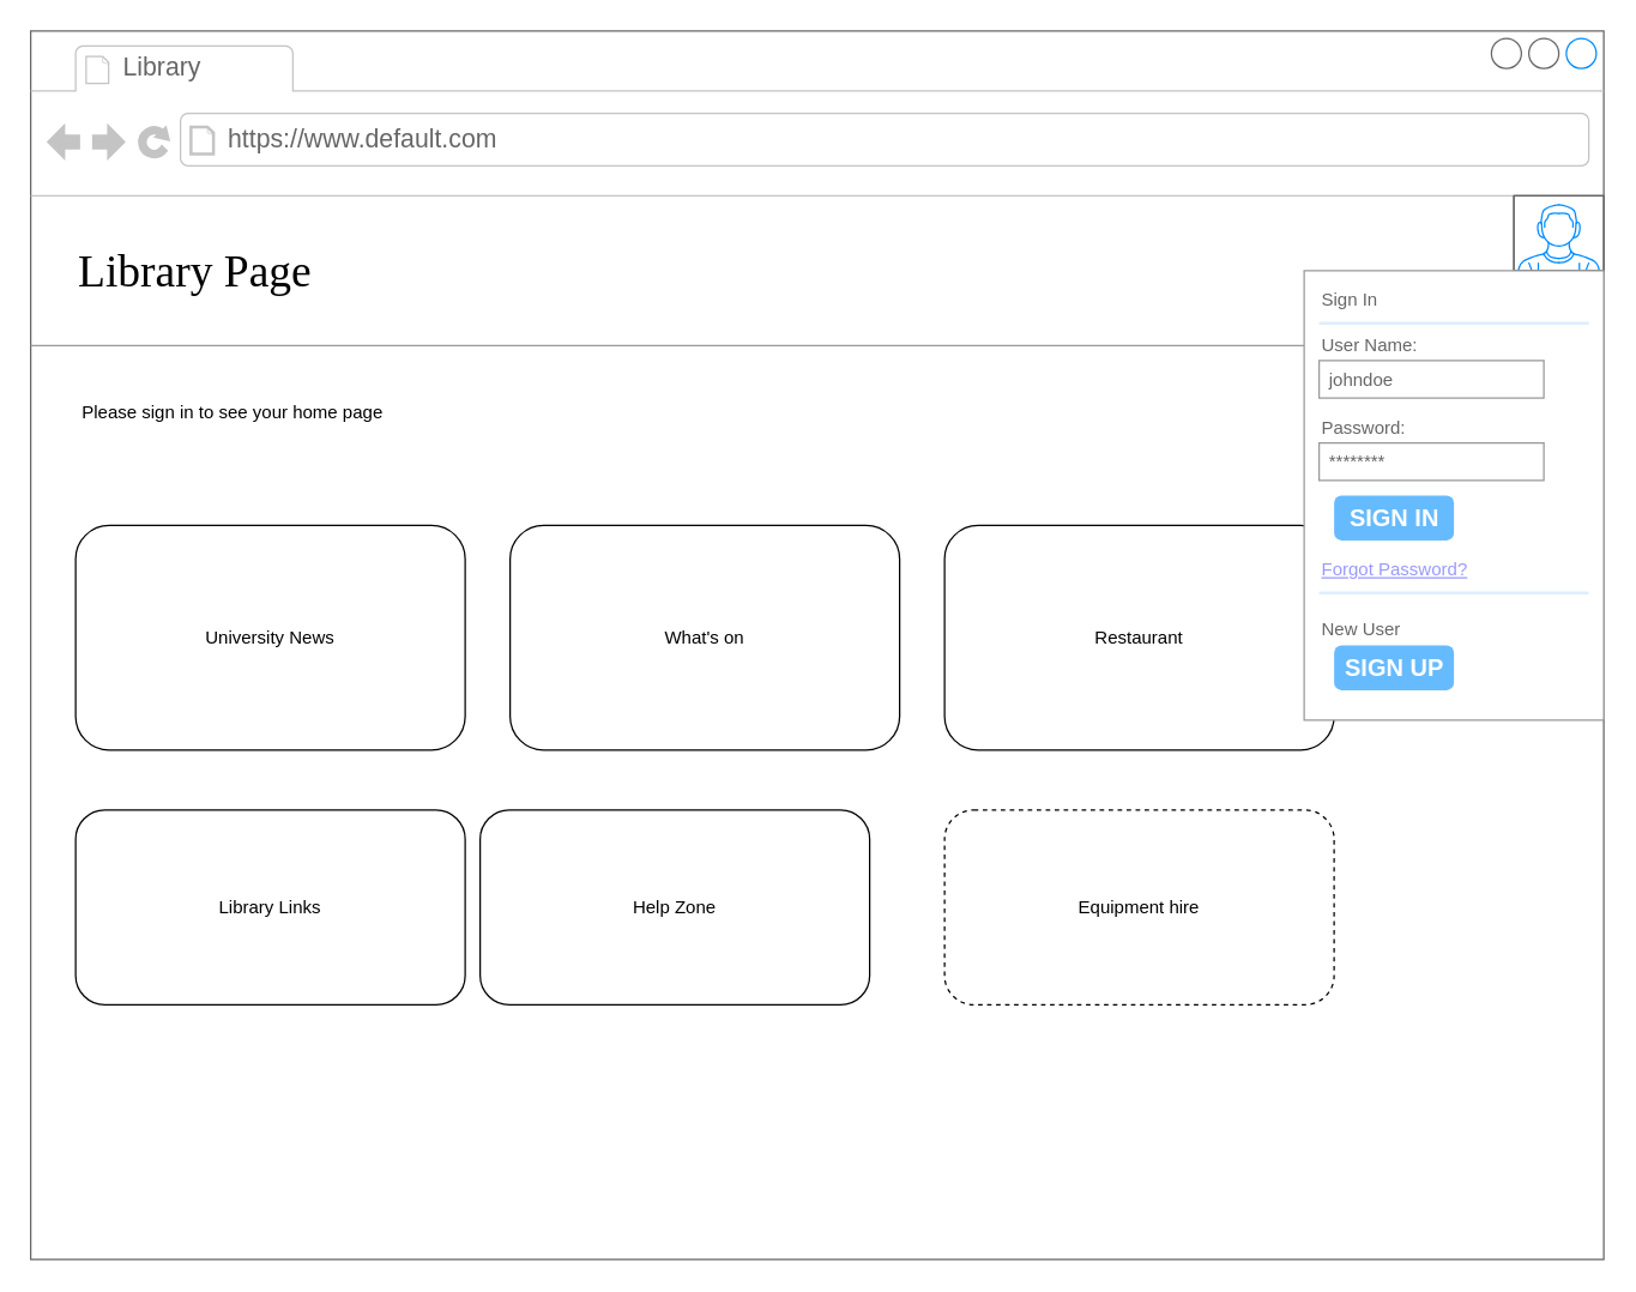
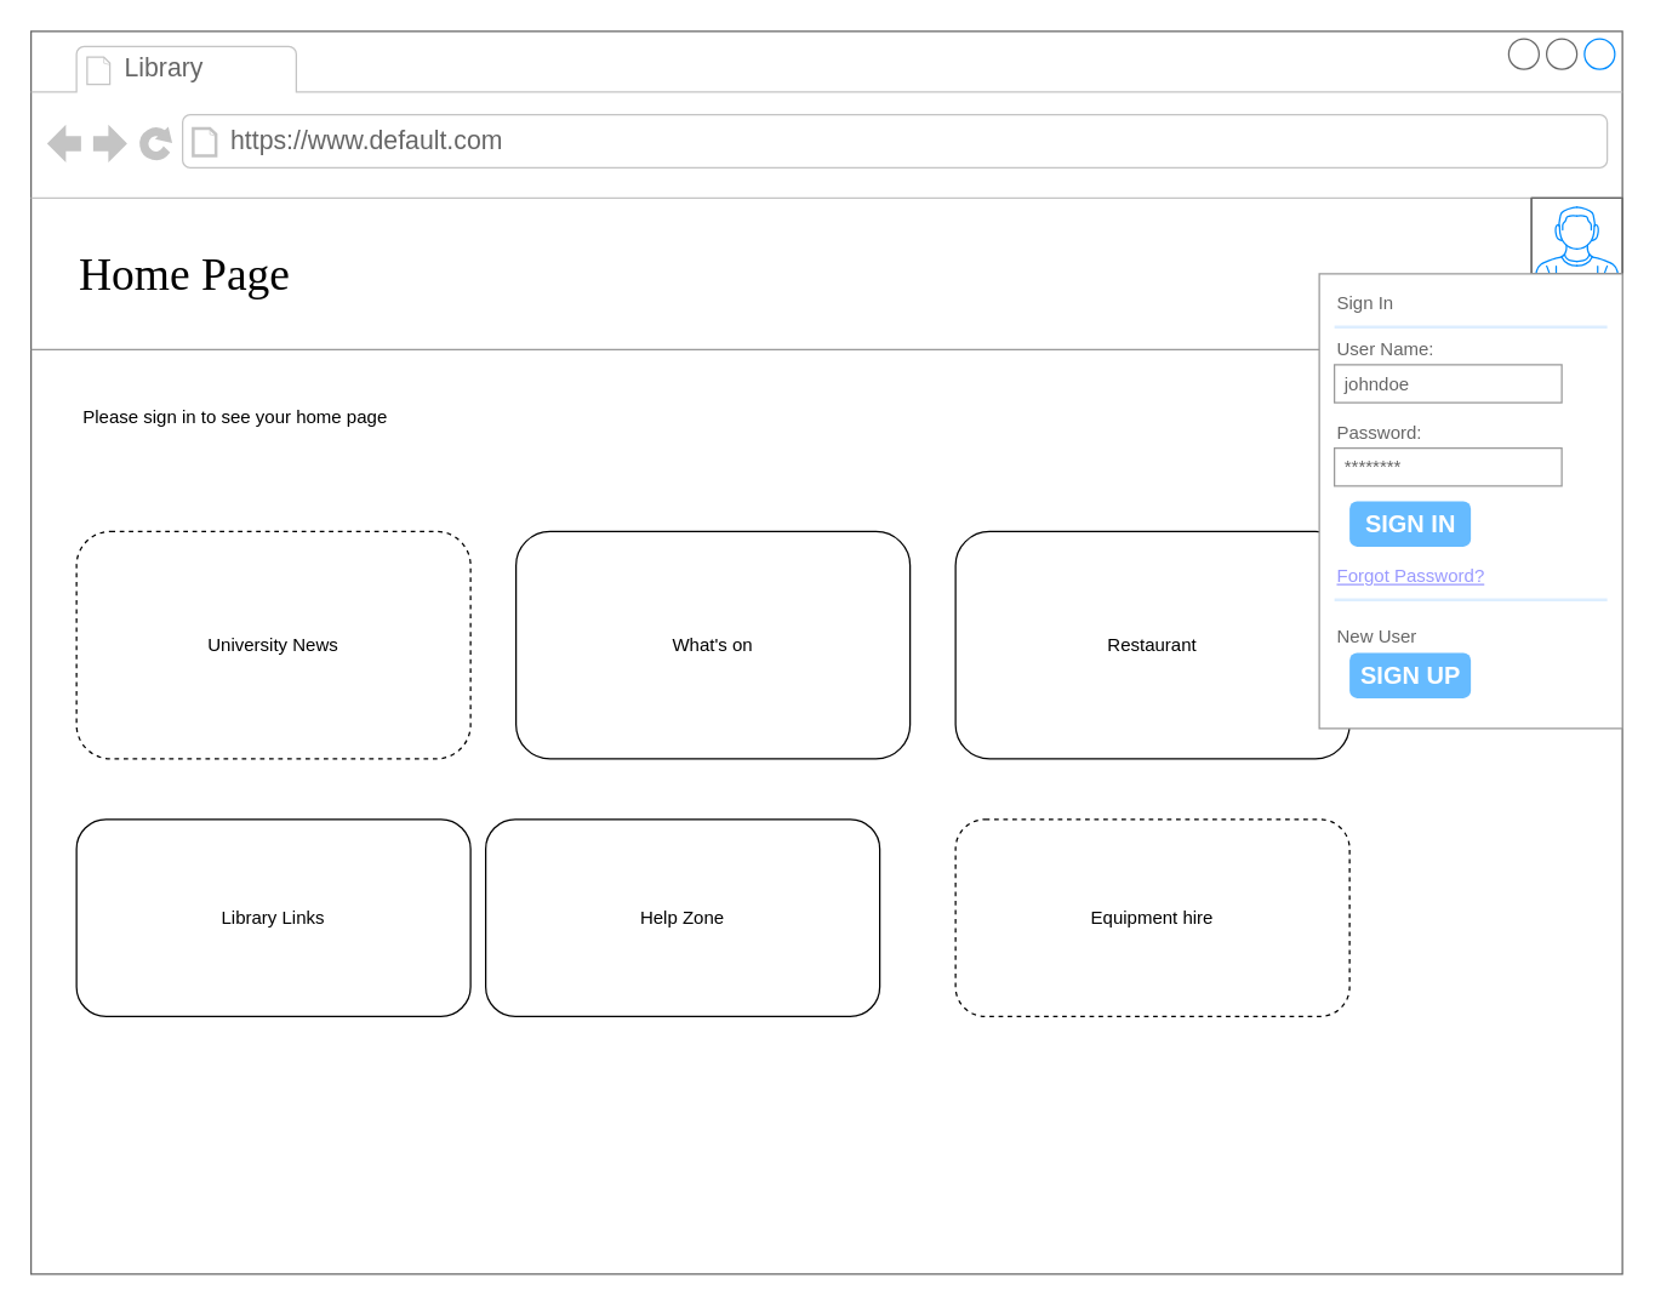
- <mxCell id="5" value="Library Page" style="text;html=1;points=[];align=left;verticalAlign=top;spacingTop=-4;fontSize=30;fontFamily=Verdana" parent="2" vertex="1"><mxGeometry x="30" y="140" width="340" height="50" as="geometry" /></mxCell>
+ <mxCell id="5" value="Home Page" style="text;html=1;points=[];align=left;verticalAlign=top;spacingTop=-4;fontSize=30;fontFamily=Verdana" parent="2" vertex="1"><mxGeometry x="30" y="140" width="340" height="50" as="geometry" /></mxCell>
- <mxCell id="9" value="University News" style="rounded=1;whiteSpace=wrap;html=1;" vertex="1" parent="2"><mxGeometry x="30" y="330" width="260" height="150" as="geometry" /></mxCell>
+ <mxCell id="9" value="University News" style="rounded=1;whiteSpace=wrap;html=1;dashed=1;" vertex="1" parent="2"><mxGeometry x="30" y="330" width="260" height="150" as="geometry" /></mxCell>
